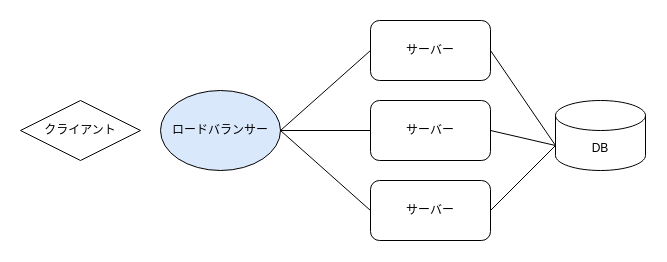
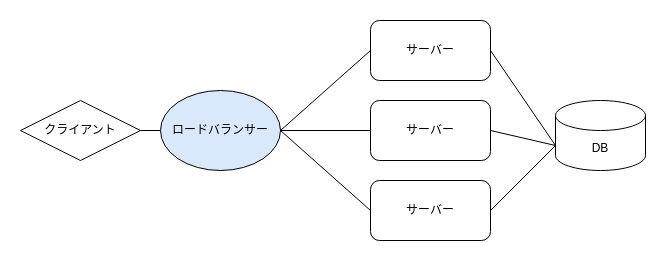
+ <mxCell id="4" value="" style="endArrow=none;html=1;entryX=1;entryY=0.5;entryDx=0;entryDy=0;exitX=0;exitY=0.5;exitDx=0;exitDy=0;" parent="1" source="5" target="3" edge="1"><mxGeometry width="50" height="50" relative="1" as="geometry"><mxPoint x="180" y="130" as="sourcePoint" /><mxPoint x="280" y="100" as="targetPoint" /></mxGeometry></mxCell>
